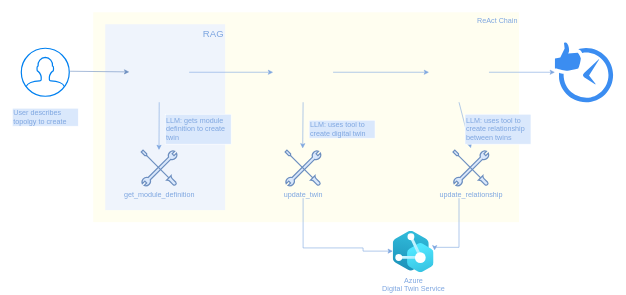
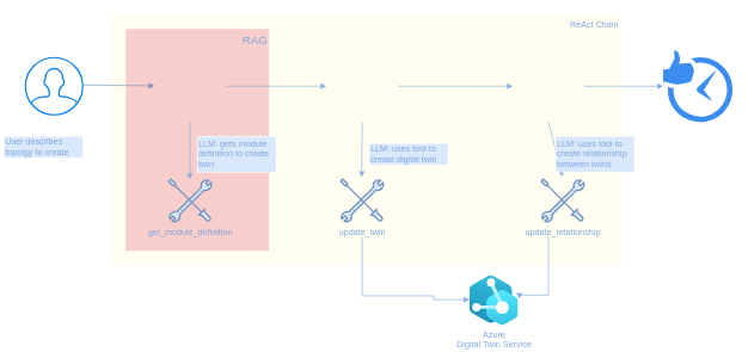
- <mxCell id="3" value="&lt;font style=&quot;font-size: 16px;&quot;&gt;RAG&lt;/font&gt;" style="rounded=0;whiteSpace=wrap;html=1;fillColor=#EFF4FC;strokeColor=none;horizontal=1;verticalAlign=top;align=right;fontColor=#7EA6E0;" vertex="1" parent="1"><mxGeometry x="175" y="40" width="200" height="310" as="geometry" /></mxCell>
+ <mxCell id="3" value="&lt;font style=&quot;font-size: 16px;&quot;&gt;RAG&lt;/font&gt;" style="rounded=0;whiteSpace=wrap;html=1;fillColor=#f8cecc;strokeColor=none;horizontal=1;verticalAlign=top;align=right;fontColor=#7EA6E0;" vertex="1" parent="1"><mxGeometry x="175" y="40" width="200" height="310" as="geometry" /></mxCell>
- <mxCell id="22" value="User describes topolgy to create" style="text;html=1;align=left;verticalAlign=middle;whiteSpace=wrap;rounded=0;fillColor=#dae8fc;strokeColor=#FFFFFF;fontColor=#7EA6E0;" vertex="1" parent="1"><mxGeometry x="20" y="180" width="110" height="30" as="geometry" /></mxCell>
+ <mxCell id="22" value="User describes topolgy to create" style="text;html=1;align=left;verticalAlign=middle;whiteSpace=wrap;rounded=0;fillColor=#dae8fc;strokeColor=#FFFFFF;fontColor=#7EA6E0;" vertex="1" parent="1"><mxGeometry x="5" y="190" width="110" height="30" as="geometry" /></mxCell>
